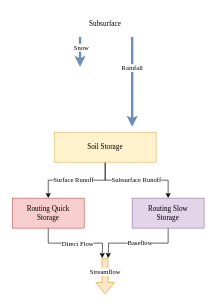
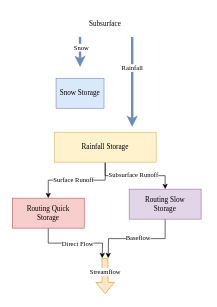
+ <mxCell id="2" value="Snow Storage" style="rounded=0;whiteSpace=wrap;html=1;fillColor=#dae8fc;strokeColor=#6c8ebf;fontFamily=Fira Sans;" parent="1" vertex="1"><mxGeometry x="93" y="130" width="80" height="50" as="geometry" /></mxCell>
- <mxCell id="7" value="Soil Storage" style="rounded=0;whiteSpace=wrap;html=1;fillColor=#fff2cc;strokeColor=#d6b656;fontFamily=Fira Sans;" parent="1" vertex="1"><mxGeometry x="90" y="220" width="170" height="50" as="geometry" /></mxCell>
+ <mxCell id="7" value="Rainfall Storage" style="rounded=0;whiteSpace=wrap;html=1;fillColor=#fff2cc;strokeColor=#d6b656;fontFamily=Fira Sans;" parent="1" vertex="1"><mxGeometry x="90" y="220" width="170" height="50" as="geometry" /></mxCell>
- <mxCell id="13" value="Routing Slow&lt;div&gt;Storage&lt;/div&gt;" style="rounded=0;whiteSpace=wrap;html=1;fillColor=#e1d5e7;strokeColor=#9673a6;fontFamily=Fira Sans;" parent="1" vertex="1"><mxGeometry x="220" y="330" width="120" height="50" as="geometry" /></mxCell>
+ <mxCell id="13" value="Routing Slow&lt;div&gt;Storage&lt;/div&gt;" style="rounded=0;whiteSpace=wrap;html=1;fillColor=#e1d5e7;strokeColor=#9673a6;fontFamily=Fira Sans;" parent="1" vertex="1"><mxGeometry x="215" y="315" width="120" height="50" as="geometry" /></mxCell>
